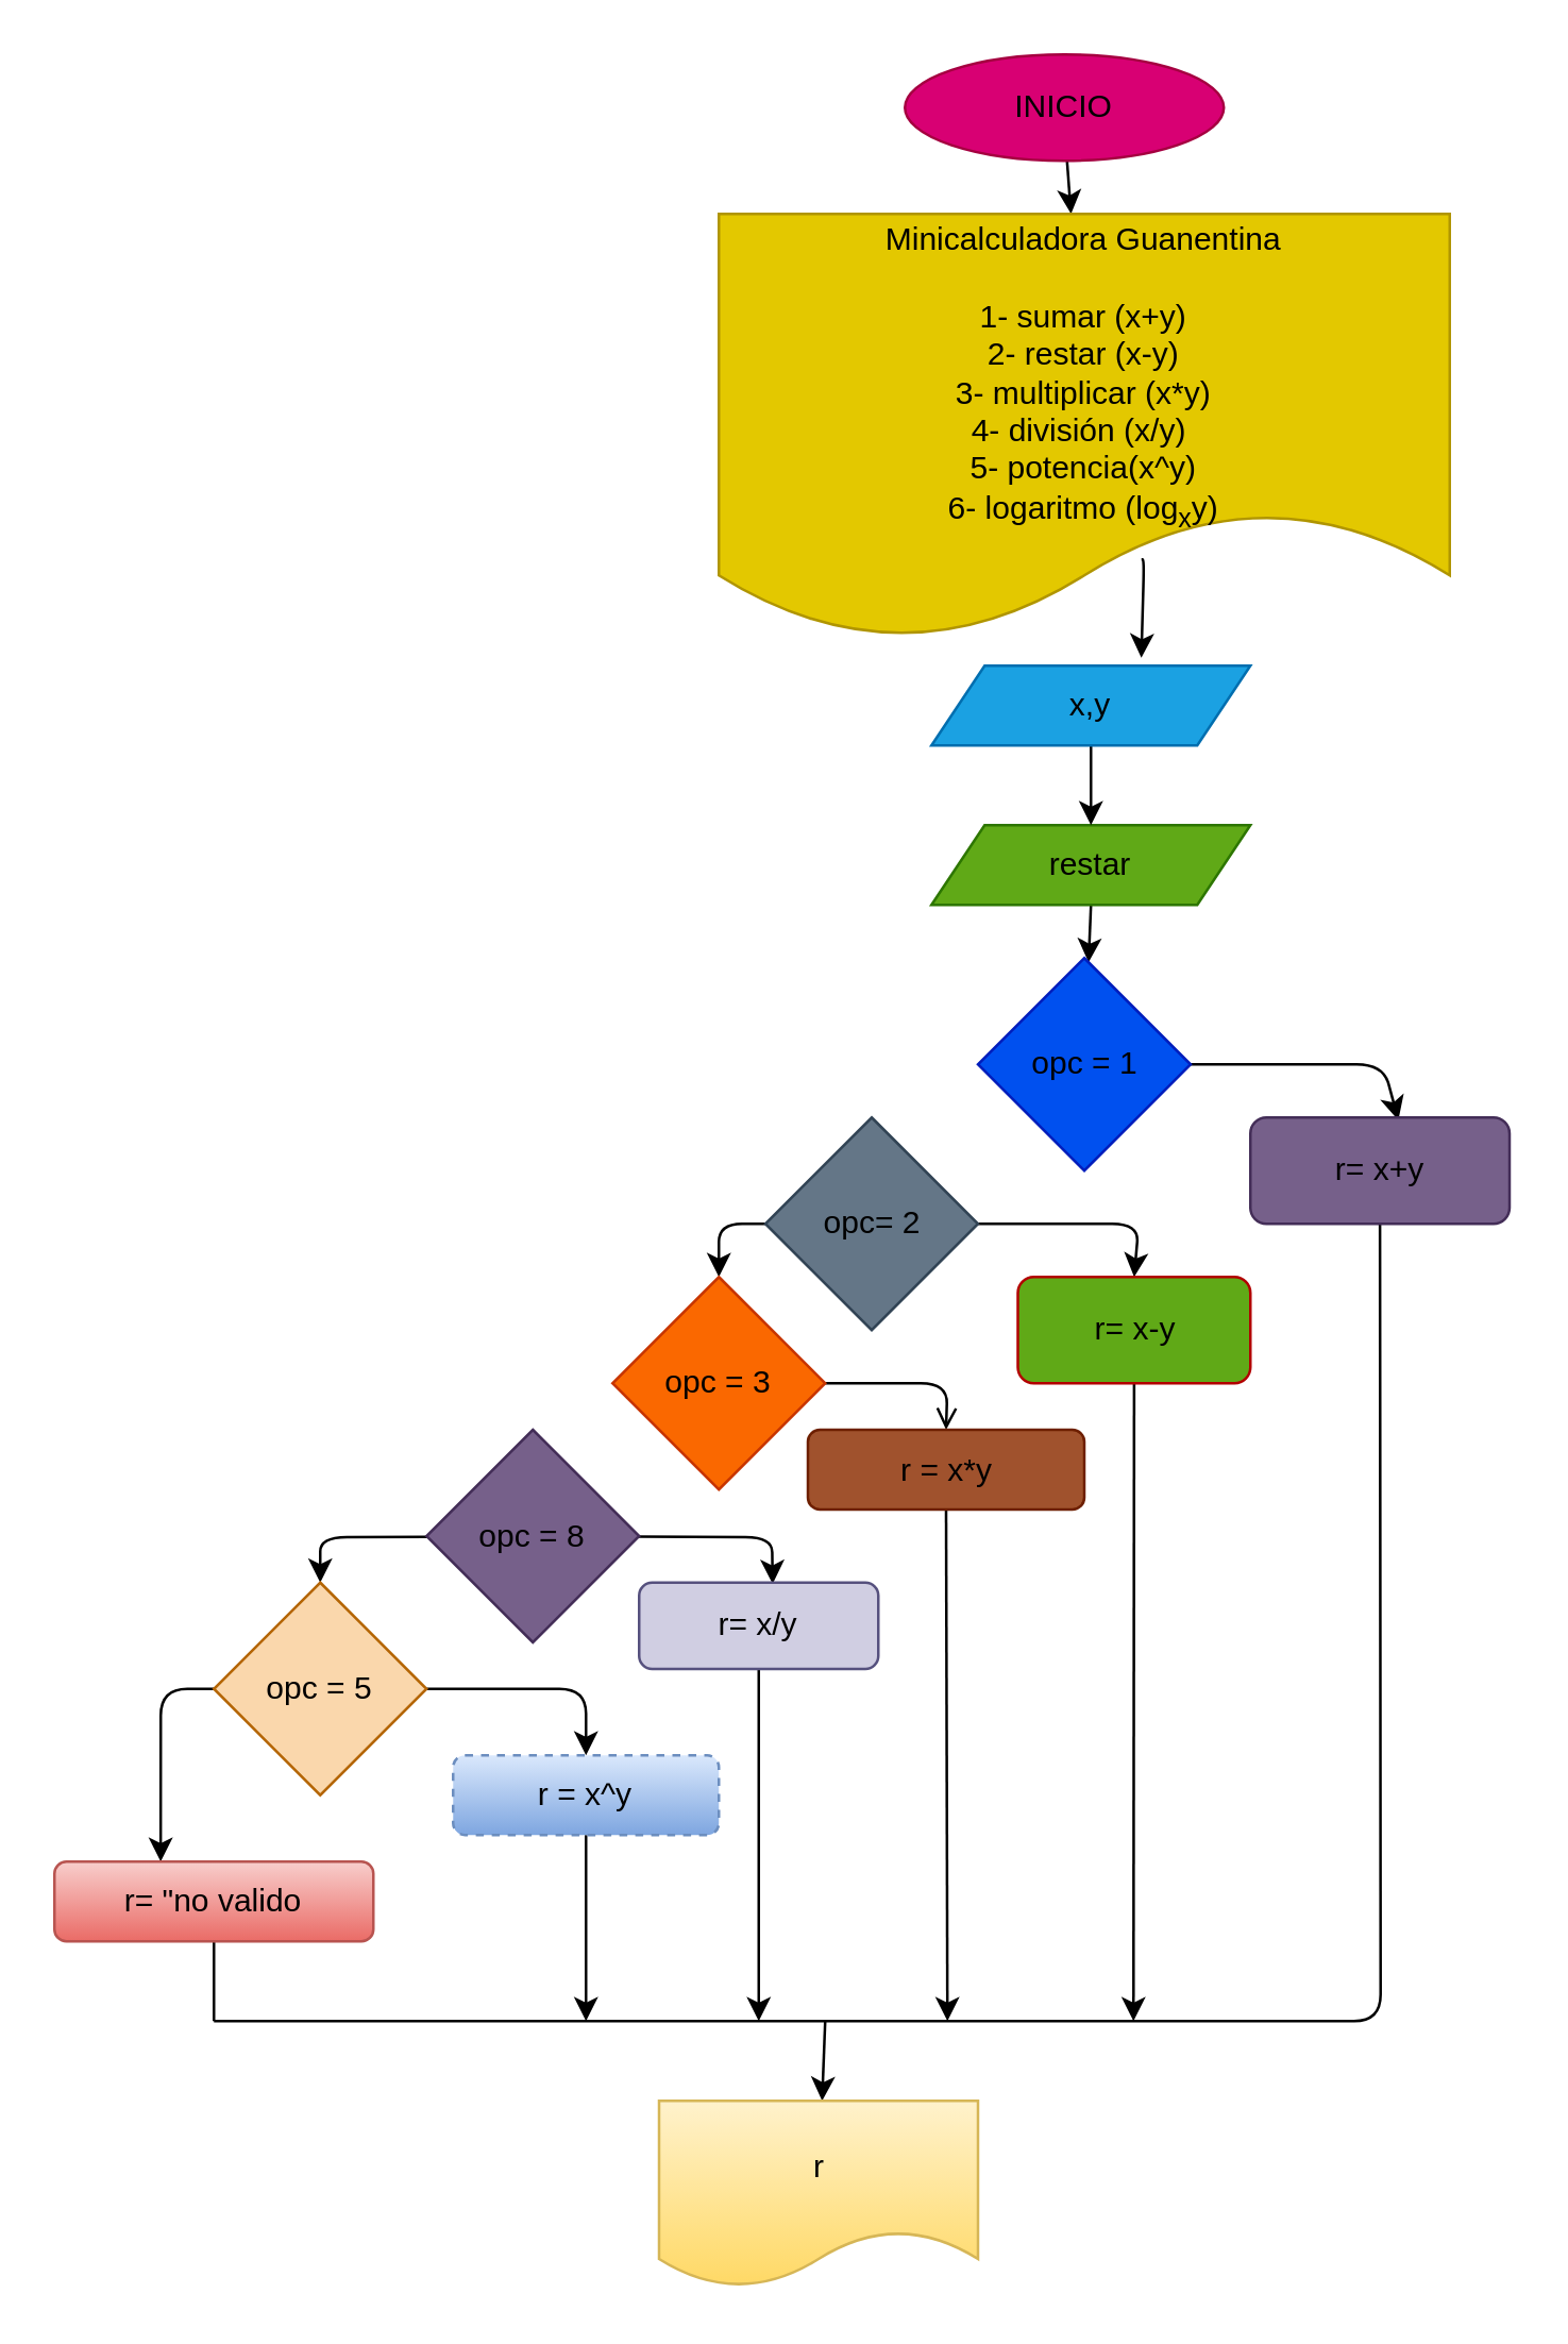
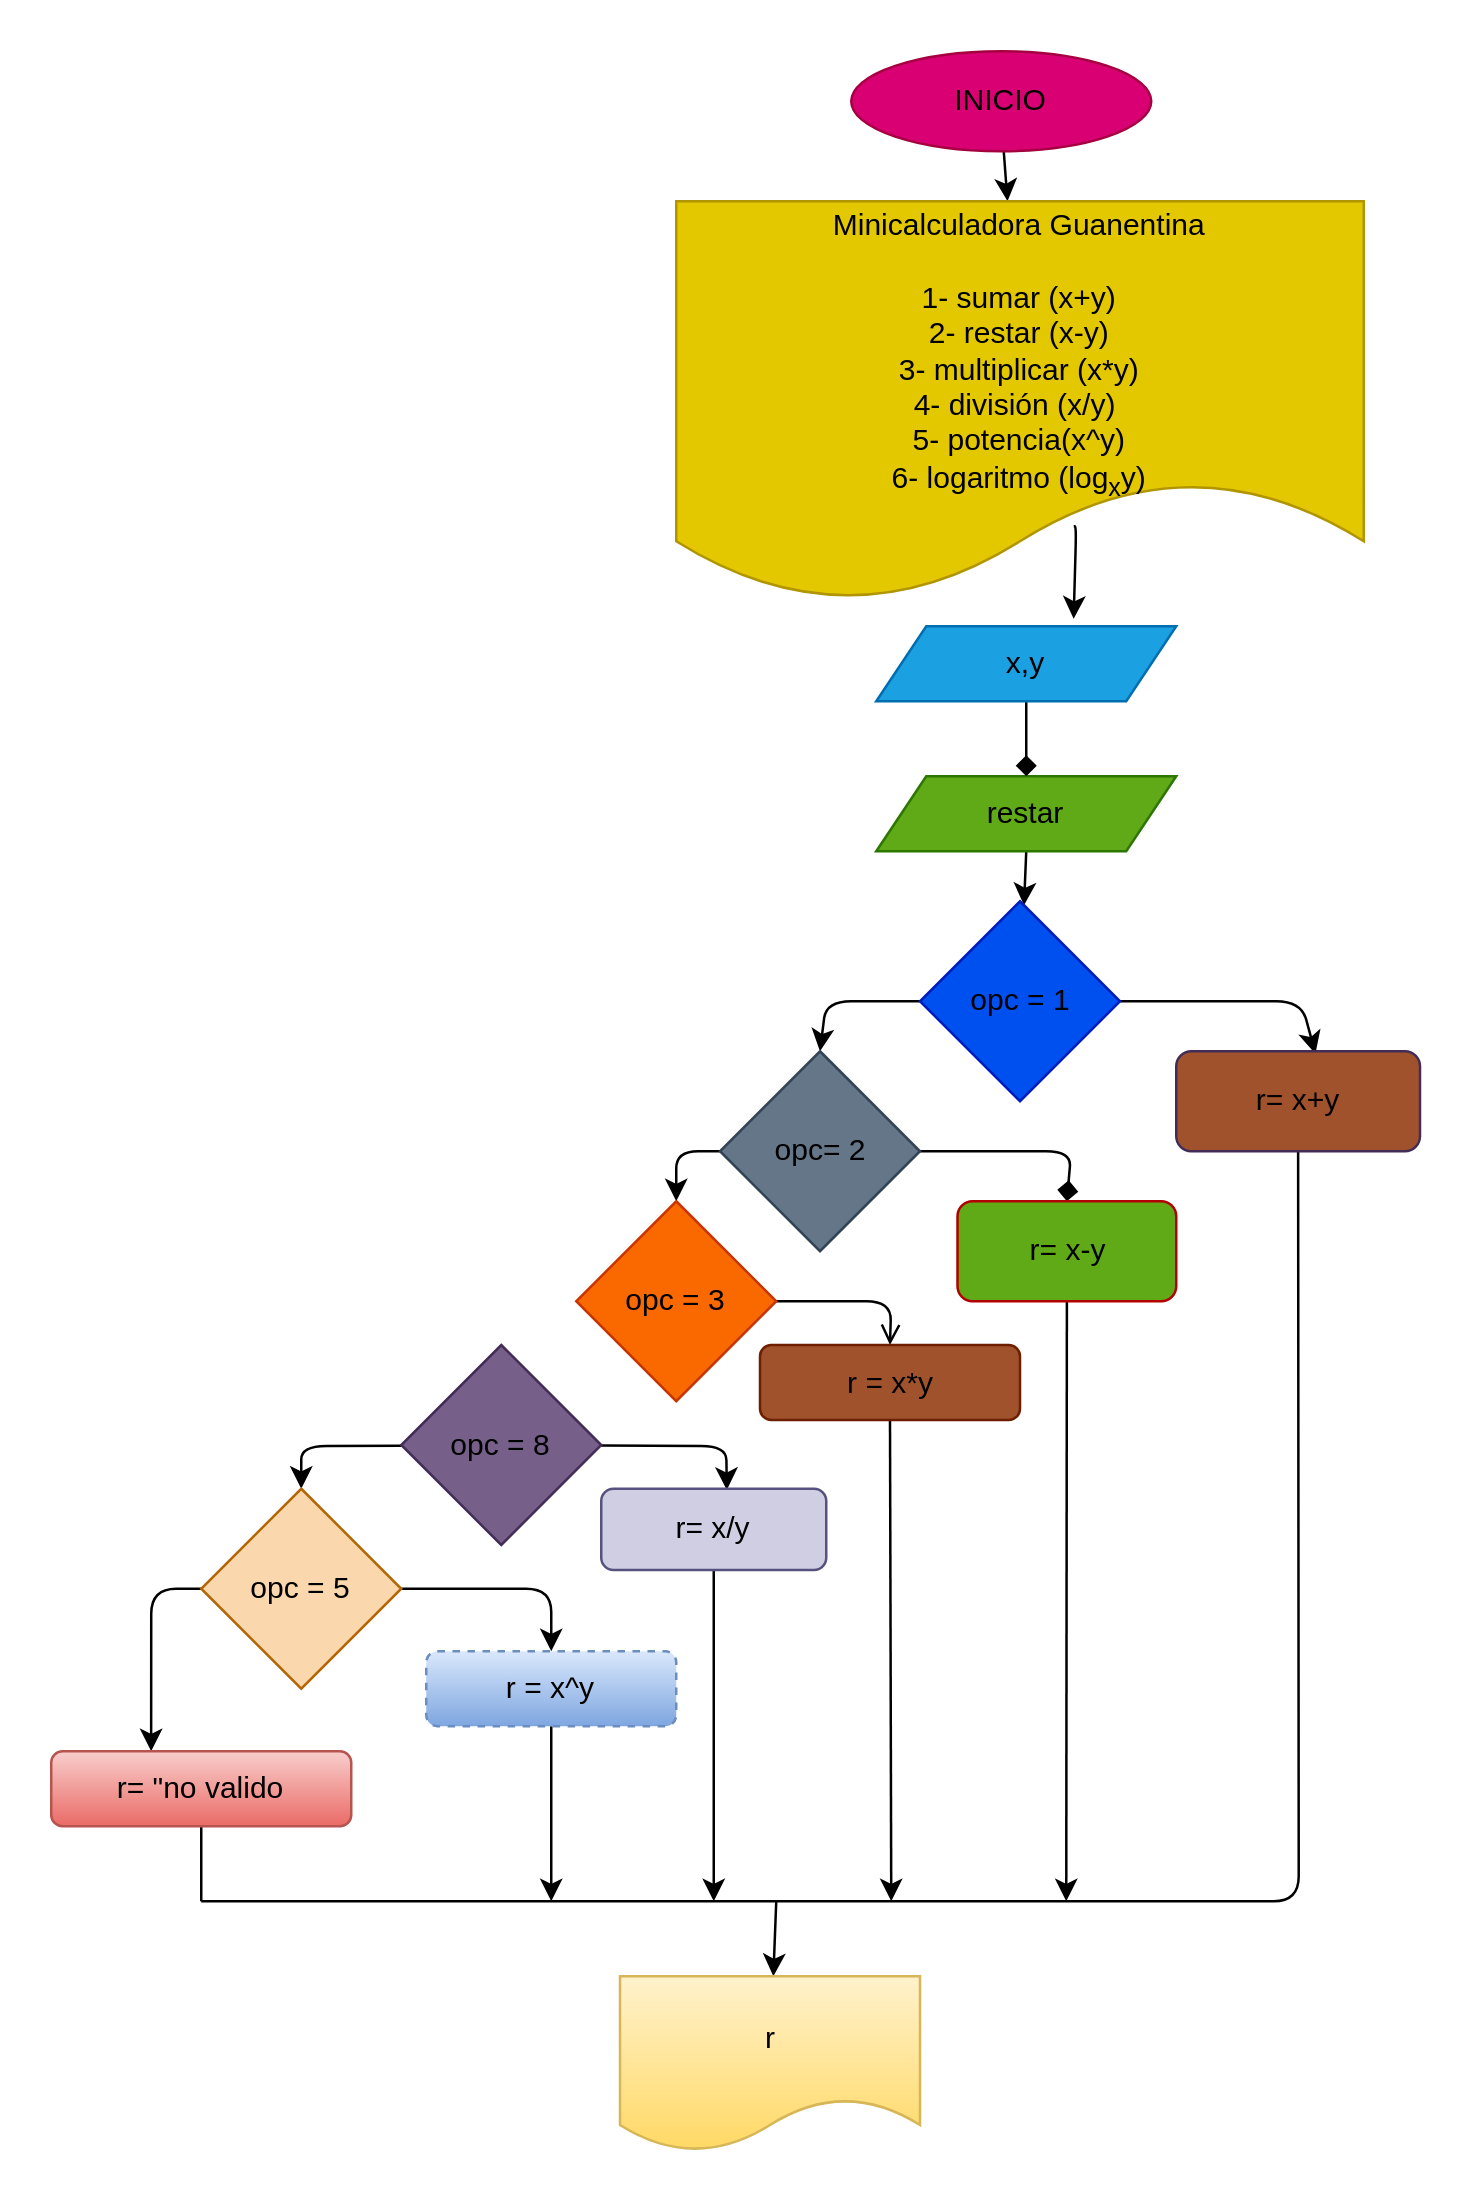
- <mxCell id="7" style="edgeStyle=none;html=1;exitX=0.5;exitY=1;exitDx=0;exitDy=0;fontColor=#000000;" edge="1" parent="1" source="9" target="6"><mxGeometry relative="1" as="geometry" /></mxCell>
+ <mxCell id="7" style="edgeStyle=none;html=1;exitX=0.5;exitY=1;exitDx=0;exitDy=0;fontColor=#000000;endArrow=diamond;" edge="1" parent="1" source="9" target="6"><mxGeometry relative="1" as="geometry" /></mxCell>
+ <mxCell id="11" style="edgeStyle=none;html=1;exitX=0;exitY=0.5;exitDx=0;exitDy=0;entryX=0.5;entryY=0;entryDx=0;entryDy=0;fontColor=#000000;" edge="1" parent="1" source="12" target="17"><mxGeometry relative="1" as="geometry"><Array as="points"><mxPoint x="330" y="400" /></Array></mxGeometry></mxCell>
- <mxCell id="14" value="&lt;font color=&quot;#000000&quot;&gt;r= x+y&lt;/font&gt;" style="rounded=1;whiteSpace=wrap;html=1;fontColor=#ffffff;fillColor=#76608a;strokeColor=#432D57;" vertex="1" parent="1"><mxGeometry x="470" y="420" width="97.5" height="40" as="geometry" /></mxCell>
+ <mxCell id="14" value="&lt;font color=&quot;#000000&quot;&gt;r= x+y&lt;/font&gt;" style="rounded=1;whiteSpace=wrap;html=1;fontColor=#ffffff;fillColor=#a0522d;strokeColor=#432D57;" vertex="1" parent="1"><mxGeometry x="470" y="420" width="97.5" height="40" as="geometry" /></mxCell>
- <mxCell id="15" style="edgeStyle=none;html=1;entryX=0.5;entryY=0;entryDx=0;entryDy=0;fontColor=#000000;" edge="1" parent="1" source="17" target="19"><mxGeometry relative="1" as="geometry"><Array as="points"><mxPoint x="428" y="460" /></Array></mxGeometry></mxCell>
+ <mxCell id="15" style="edgeStyle=none;html=1;entryX=0.5;entryY=0;entryDx=0;entryDy=0;fontColor=#000000;endArrow=diamond;" edge="1" parent="1" source="17" target="19"><mxGeometry relative="1" as="geometry"><Array as="points"><mxPoint x="428" y="460" /></Array></mxGeometry></mxCell>
